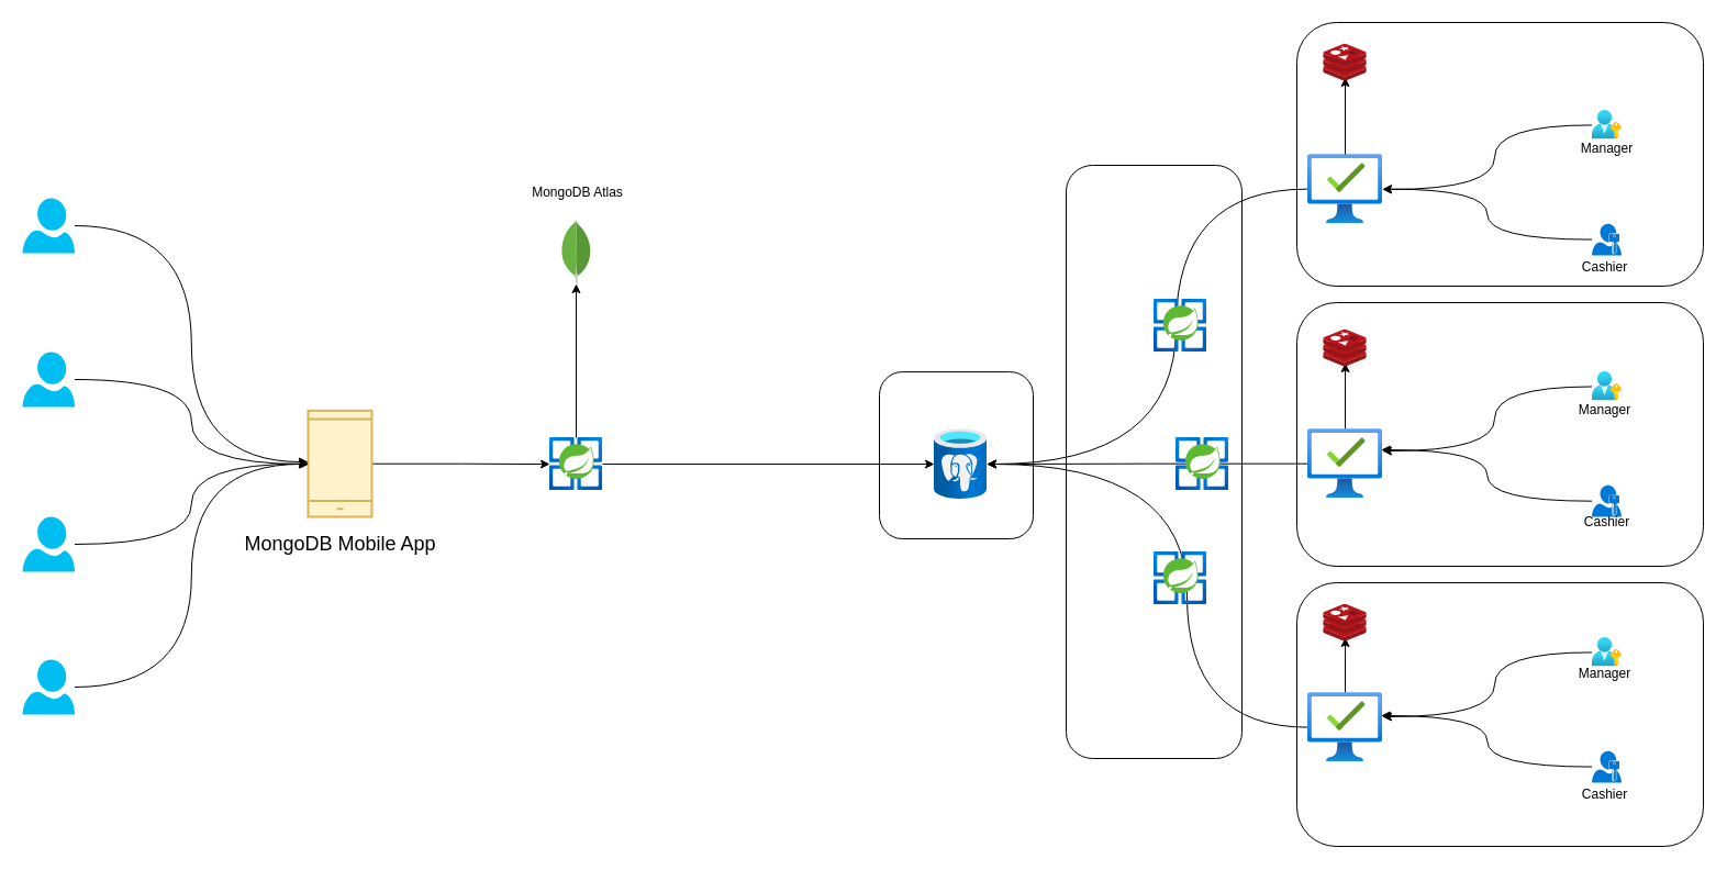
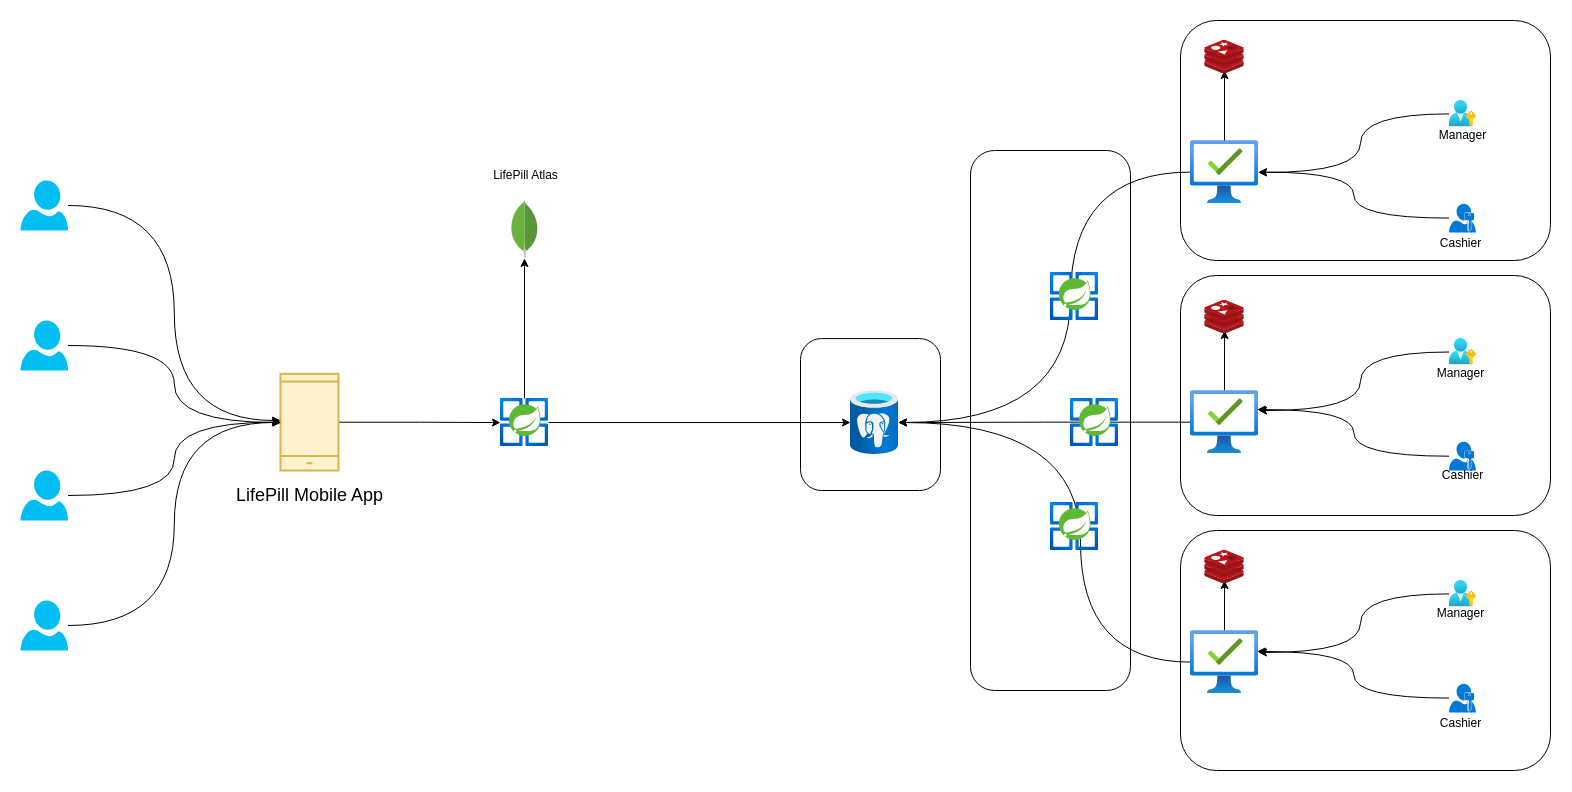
- <mxCell id="56" value="MongoDB Atlas" style="text;html=1;align=center;verticalAlign=middle;resizable=0;points=[];autosize=1;strokeColor=none;fillColor=none;" vertex="1" parent="1"><mxGeometry x="470" y="160" width="110" height="30" as="geometry" /></mxCell>
+ <mxCell id="56" value="LifePill Atlas" style="text;html=1;align=center;verticalAlign=middle;resizable=0;points=[];autosize=1;strokeColor=none;fillColor=none;" vertex="1" parent="1"><mxGeometry x="470" y="160" width="110" height="30" as="geometry" /></mxCell>
- <mxCell id="14" value="&lt;font style=&quot;font-size: 18px;&quot;&gt;MongoDB Mobile App&lt;/font&gt;" style="text;html=1;align=center;verticalAlign=middle;resizable=0;points=[];autosize=1;strokeColor=none;fillColor=none;" vertex="1" parent="1"><mxGeometry x="224" y="475" width="170" height="40" as="geometry" /></mxCell>
+ <mxCell id="14" value="&lt;font style=&quot;font-size: 18px;&quot;&gt;LifePill Mobile App&lt;/font&gt;" style="text;html=1;align=center;verticalAlign=middle;resizable=0;points=[];autosize=1;strokeColor=none;fillColor=none;" vertex="1" parent="1"><mxGeometry x="224" y="475" width="170" height="40" as="geometry" /></mxCell>
